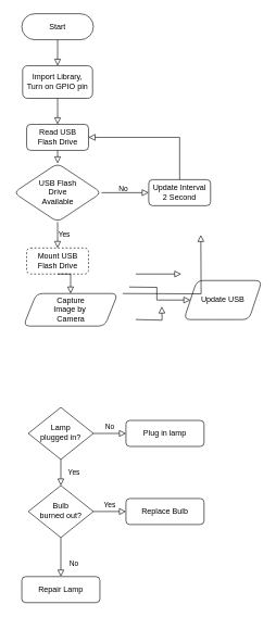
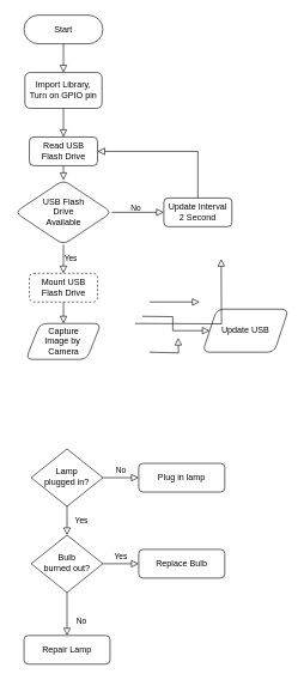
- <mxCell id="13" value="Capture&lt;br&gt;Image by&amp;nbsp;&lt;br&gt;Camera" style="shape=parallelogram;perimeter=parallelogramPerimeter;whiteSpace=wrap;html=1;fixedSize=1;rounded=1;shadow=0;glass=0;sketch=0;hachureGap=4;" vertex="1" parent="1"><mxGeometry x="35.5" y="450" width="145" height="50" as="geometry" /></mxCell>
+ <mxCell id="13" value="Capture&lt;br&gt;Image by&amp;nbsp;&lt;br&gt;Camera" style="shape=parallelogram;perimeter=parallelogramPerimeter;whiteSpace=wrap;html=1;fixedSize=1;rounded=1;shadow=0;glass=0;sketch=0;hachureGap=4;" vertex="1" parent="1"><mxGeometry x="35.5" y="450" width="105" height="50" as="geometry" /></mxCell>
